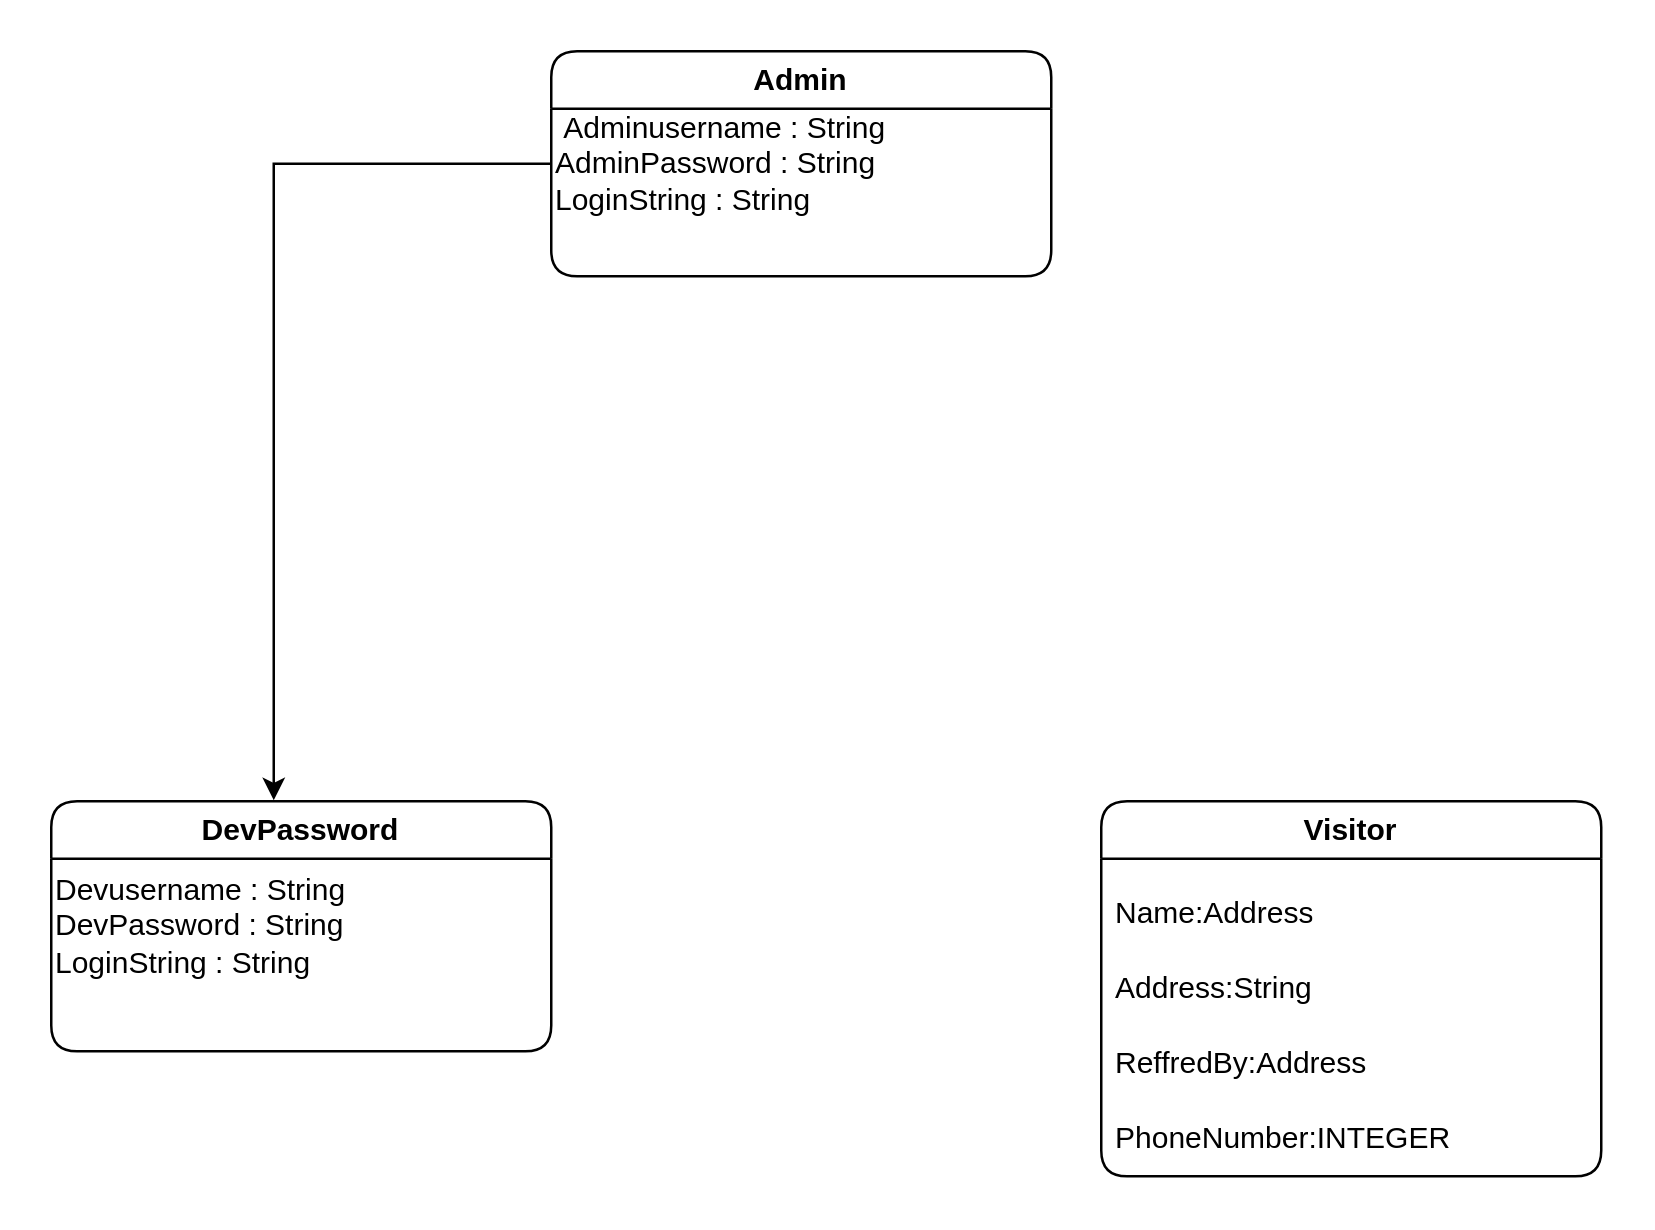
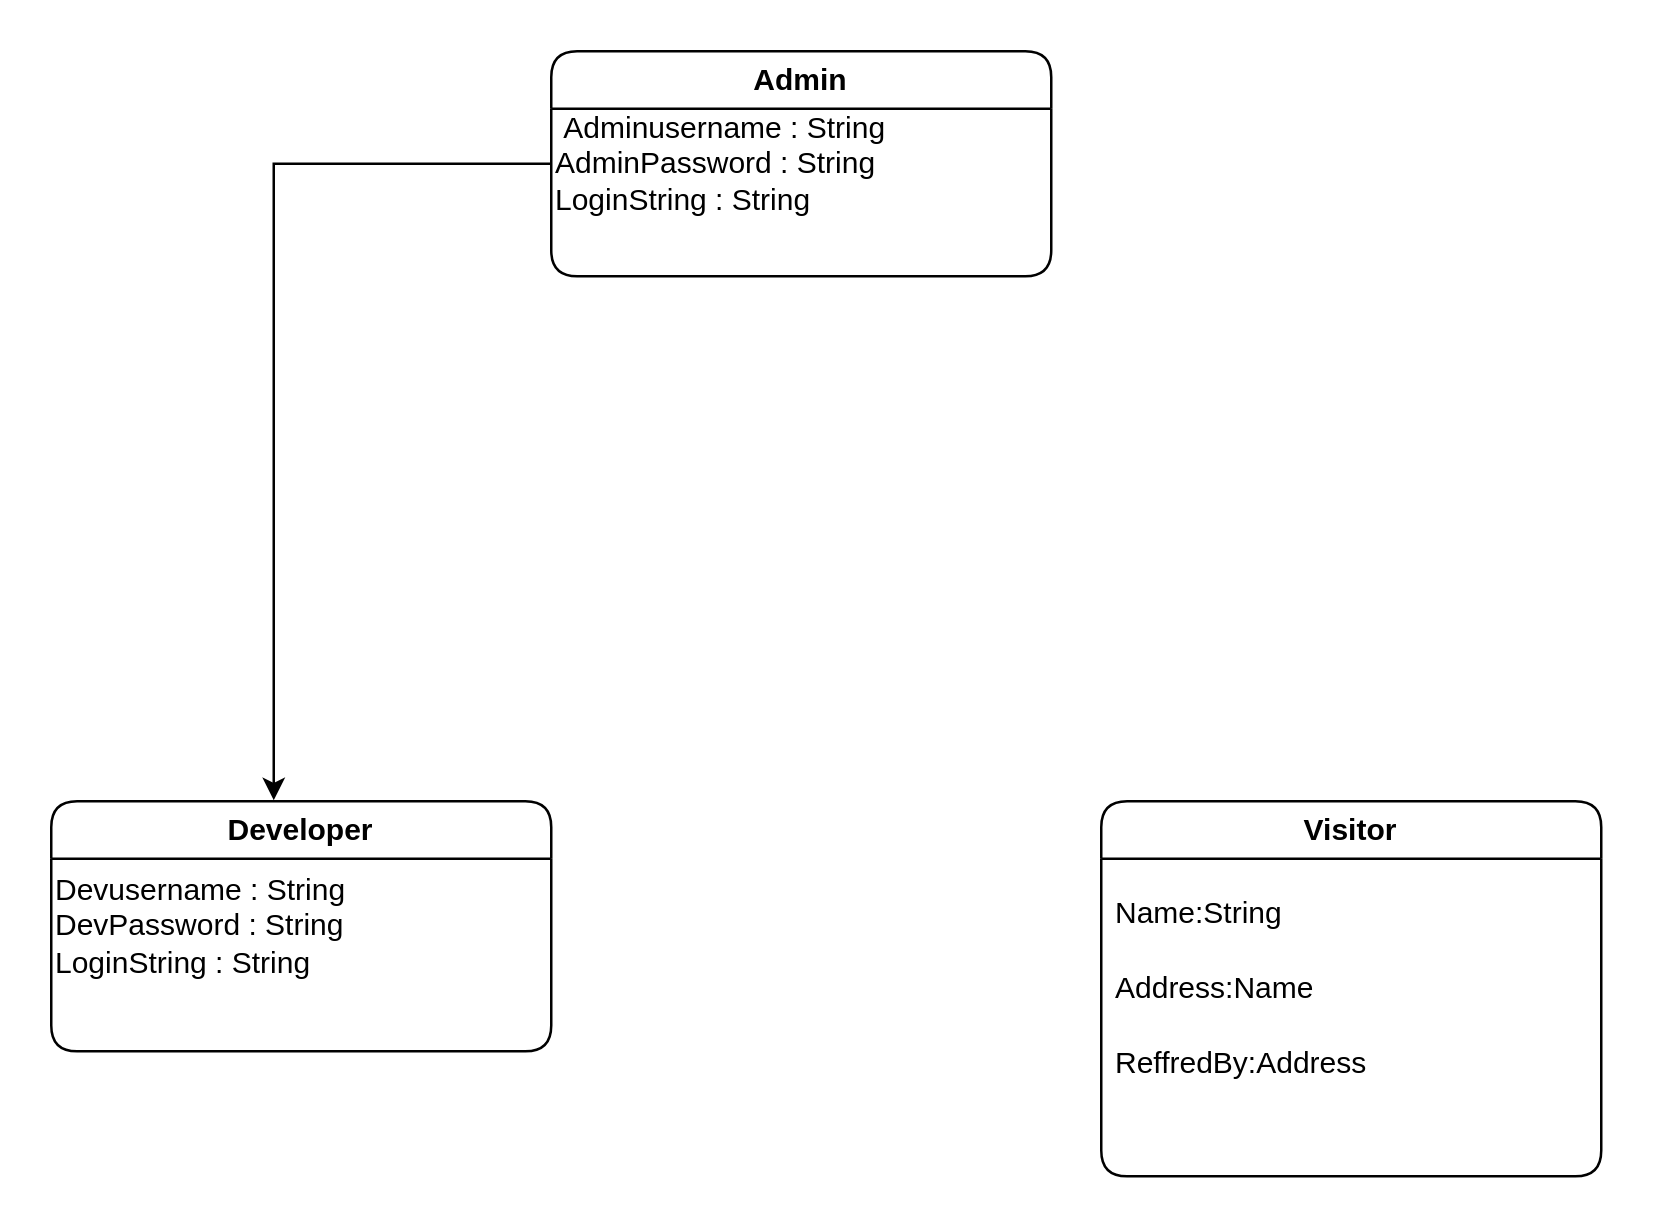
- <mxCell id="4" value="DevPassword" style="swimlane;whiteSpace=wrap;html=1;startSize=23;rounded=1;" parent="1" vertex="1"><mxGeometry x="20" y="320" width="200" height="100" as="geometry"><mxRectangle x="270" y="50" width="80" height="30" as="alternateBounds" /></mxGeometry></mxCell>
+ <mxCell id="4" value="Developer" style="swimlane;whiteSpace=wrap;html=1;startSize=23;rounded=1;" parent="1" vertex="1"><mxGeometry x="20" y="320" width="200" height="100" as="geometry"><mxRectangle x="270" y="50" width="80" height="30" as="alternateBounds" /></mxGeometry></mxCell>
- <mxCell id="7" value="Name:Address" style="text;strokeColor=none;fillColor=none;align=left;verticalAlign=middle;spacingLeft=4;spacingRight=4;overflow=hidden;points=[[0,0.5],[1,0.5]];portConstraint=eastwest;rotatable=0;whiteSpace=wrap;html=1;" parent="6" vertex="1"><mxGeometry y="30" width="180" height="30" as="geometry" /></mxCell>
+ <mxCell id="7" value="Name:String" style="text;strokeColor=none;fillColor=none;align=left;verticalAlign=middle;spacingLeft=4;spacingRight=4;overflow=hidden;points=[[0,0.5],[1,0.5]];portConstraint=eastwest;rotatable=0;whiteSpace=wrap;html=1;" parent="6" vertex="1"><mxGeometry y="30" width="180" height="30" as="geometry" /></mxCell>
- <mxCell id="8" value="Address:String" style="text;strokeColor=none;fillColor=none;align=left;verticalAlign=middle;spacingLeft=4;spacingRight=4;overflow=hidden;points=[[0,0.5],[1,0.5]];portConstraint=eastwest;rotatable=0;whiteSpace=wrap;html=1;" parent="6" vertex="1"><mxGeometry y="60" width="180" height="30" as="geometry" /></mxCell>
+ <mxCell id="8" value="Address:Name" style="text;strokeColor=none;fillColor=none;align=left;verticalAlign=middle;spacingLeft=4;spacingRight=4;overflow=hidden;points=[[0,0.5],[1,0.5]];portConstraint=eastwest;rotatable=0;whiteSpace=wrap;html=1;" parent="6" vertex="1"><mxGeometry y="60" width="180" height="30" as="geometry" /></mxCell>
- <mxCell id="10" value="PhoneNumber:INTEGER" style="text;strokeColor=none;fillColor=none;align=left;verticalAlign=middle;spacingLeft=4;spacingRight=4;overflow=hidden;points=[[0,0.5],[1,0.5]];portConstraint=eastwest;rotatable=0;whiteSpace=wrap;html=1;" parent="6" vertex="1"><mxGeometry y="120" width="180" height="30" as="geometry" /></mxCell>
